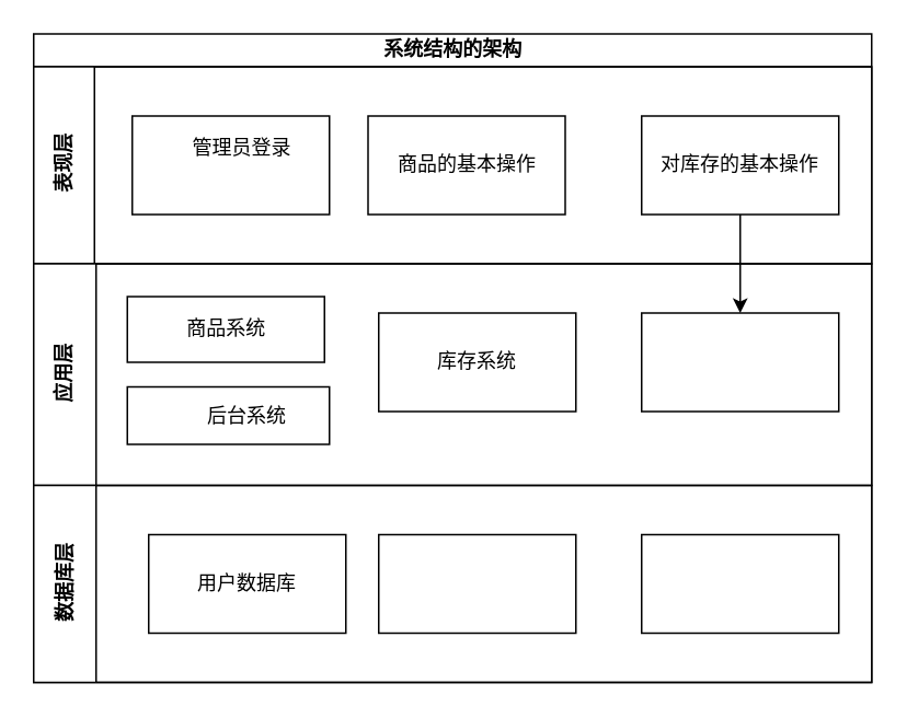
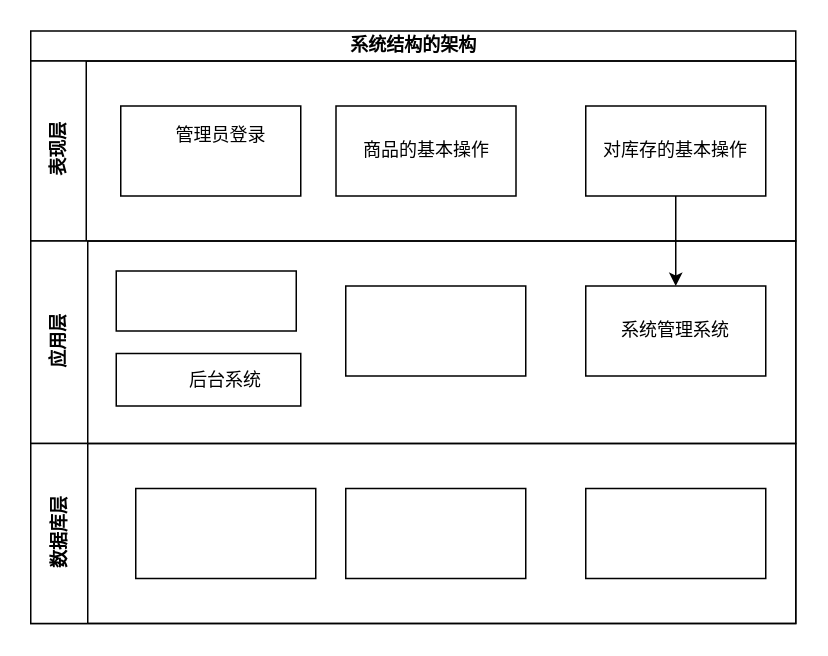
- <mxCell id="14" value="商品系统" style="text;html=1;strokeColor=none;fillColor=none;align=center;verticalAlign=middle;whiteSpace=wrap;overflow=hidden;" vertex="1" parent="10"><mxGeometry x="75.5" y="30" width="83" height="20" as="geometry" /></mxCell>
- <mxCell id="15" value="库存系统" style="text;html=1;strokeColor=none;fillColor=none;align=center;verticalAlign=middle;whiteSpace=wrap;overflow=hidden;" vertex="1" parent="10"><mxGeometry x="230" y="50" width="80" height="20" as="geometry" /></mxCell>
+ <mxCell id="16" value="系统管理系统" style="text;html=1;strokeColor=none;fillColor=none;align=center;verticalAlign=middle;whiteSpace=wrap;overflow=hidden;" vertex="1" parent="10"><mxGeometry x="390" y="50" width="80" height="20" as="geometry" /></mxCell>
- <mxCell id="23" value="用户数据库" style="text;html=1;strokeColor=none;fillColor=none;align=center;verticalAlign=middle;whiteSpace=wrap;overflow=hidden;" vertex="1" parent="19"><mxGeometry x="90" y="50" width="80" height="20" as="geometry" /></mxCell>
